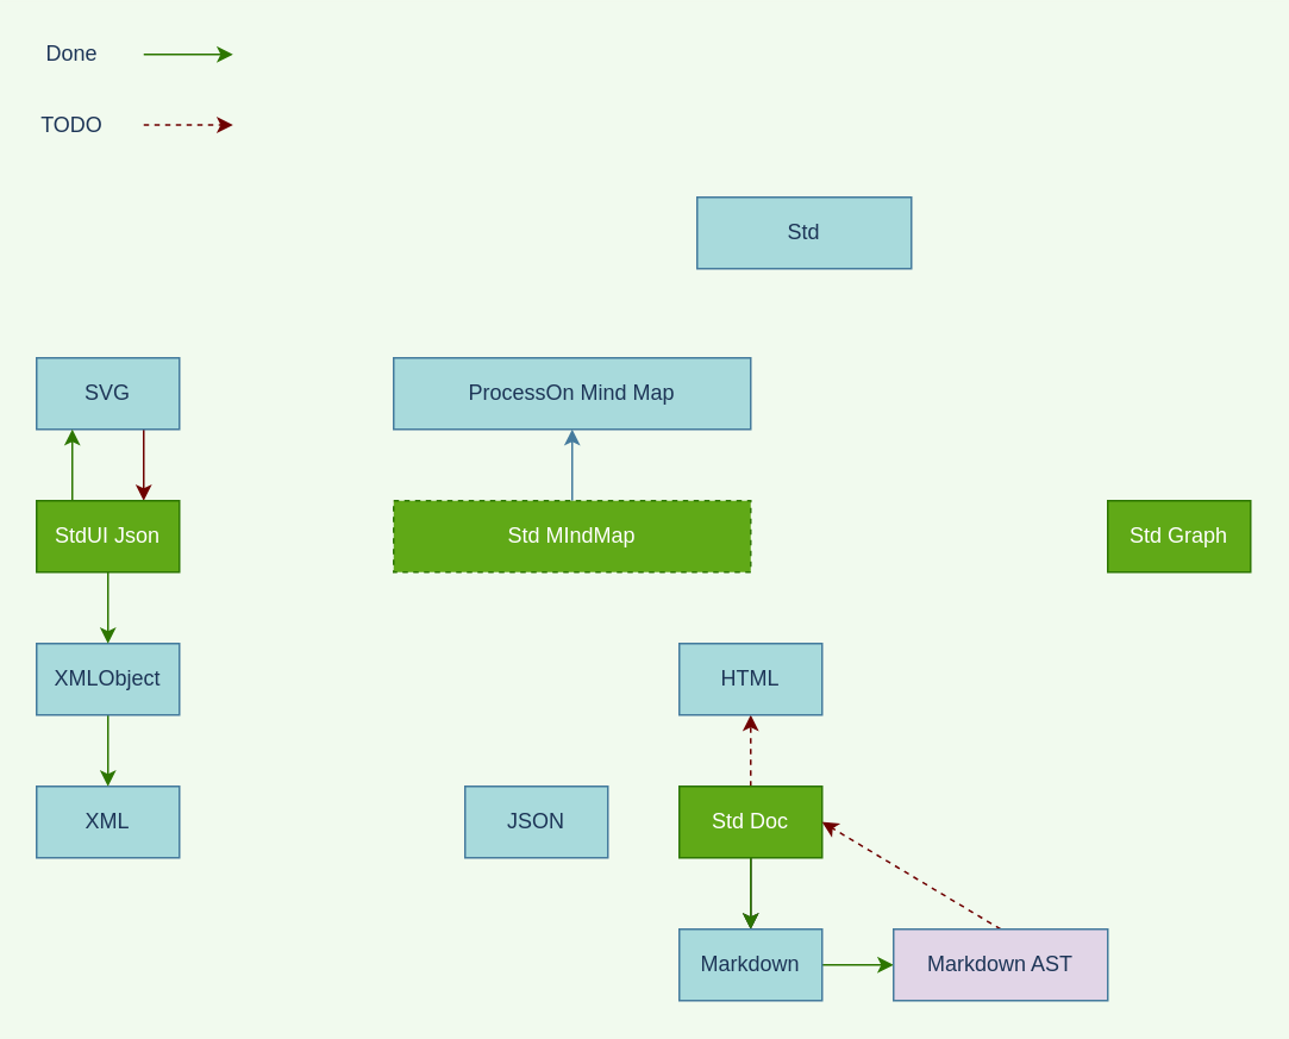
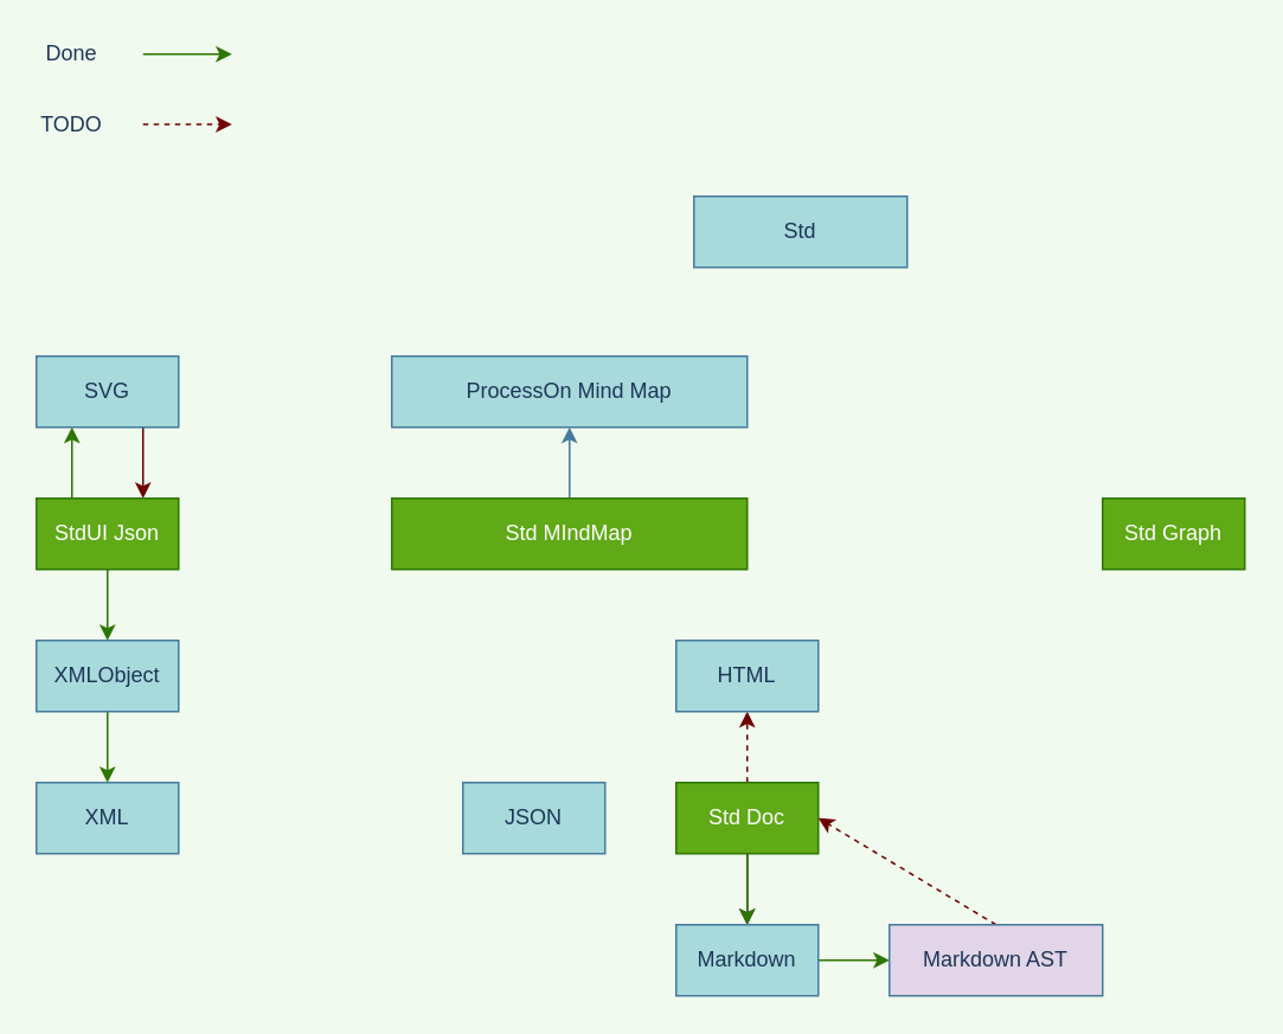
- <mxCell id="16" value="Std MIndMap" style="whiteSpace=wrap;html=1;fillColor=#60a917;strokeColor=#2D7600;fontColor=#ffffff;dashed=1;" parent="1" vertex="1"><mxGeometry x="220" y="280" width="200" height="40" as="geometry" /></mxCell>
+ <mxCell id="16" value="Std MIndMap" style="whiteSpace=wrap;html=1;fillColor=#60a917;strokeColor=#2D7600;fontColor=#ffffff;" parent="1" vertex="1"><mxGeometry x="220" y="280" width="200" height="40" as="geometry" /></mxCell>
